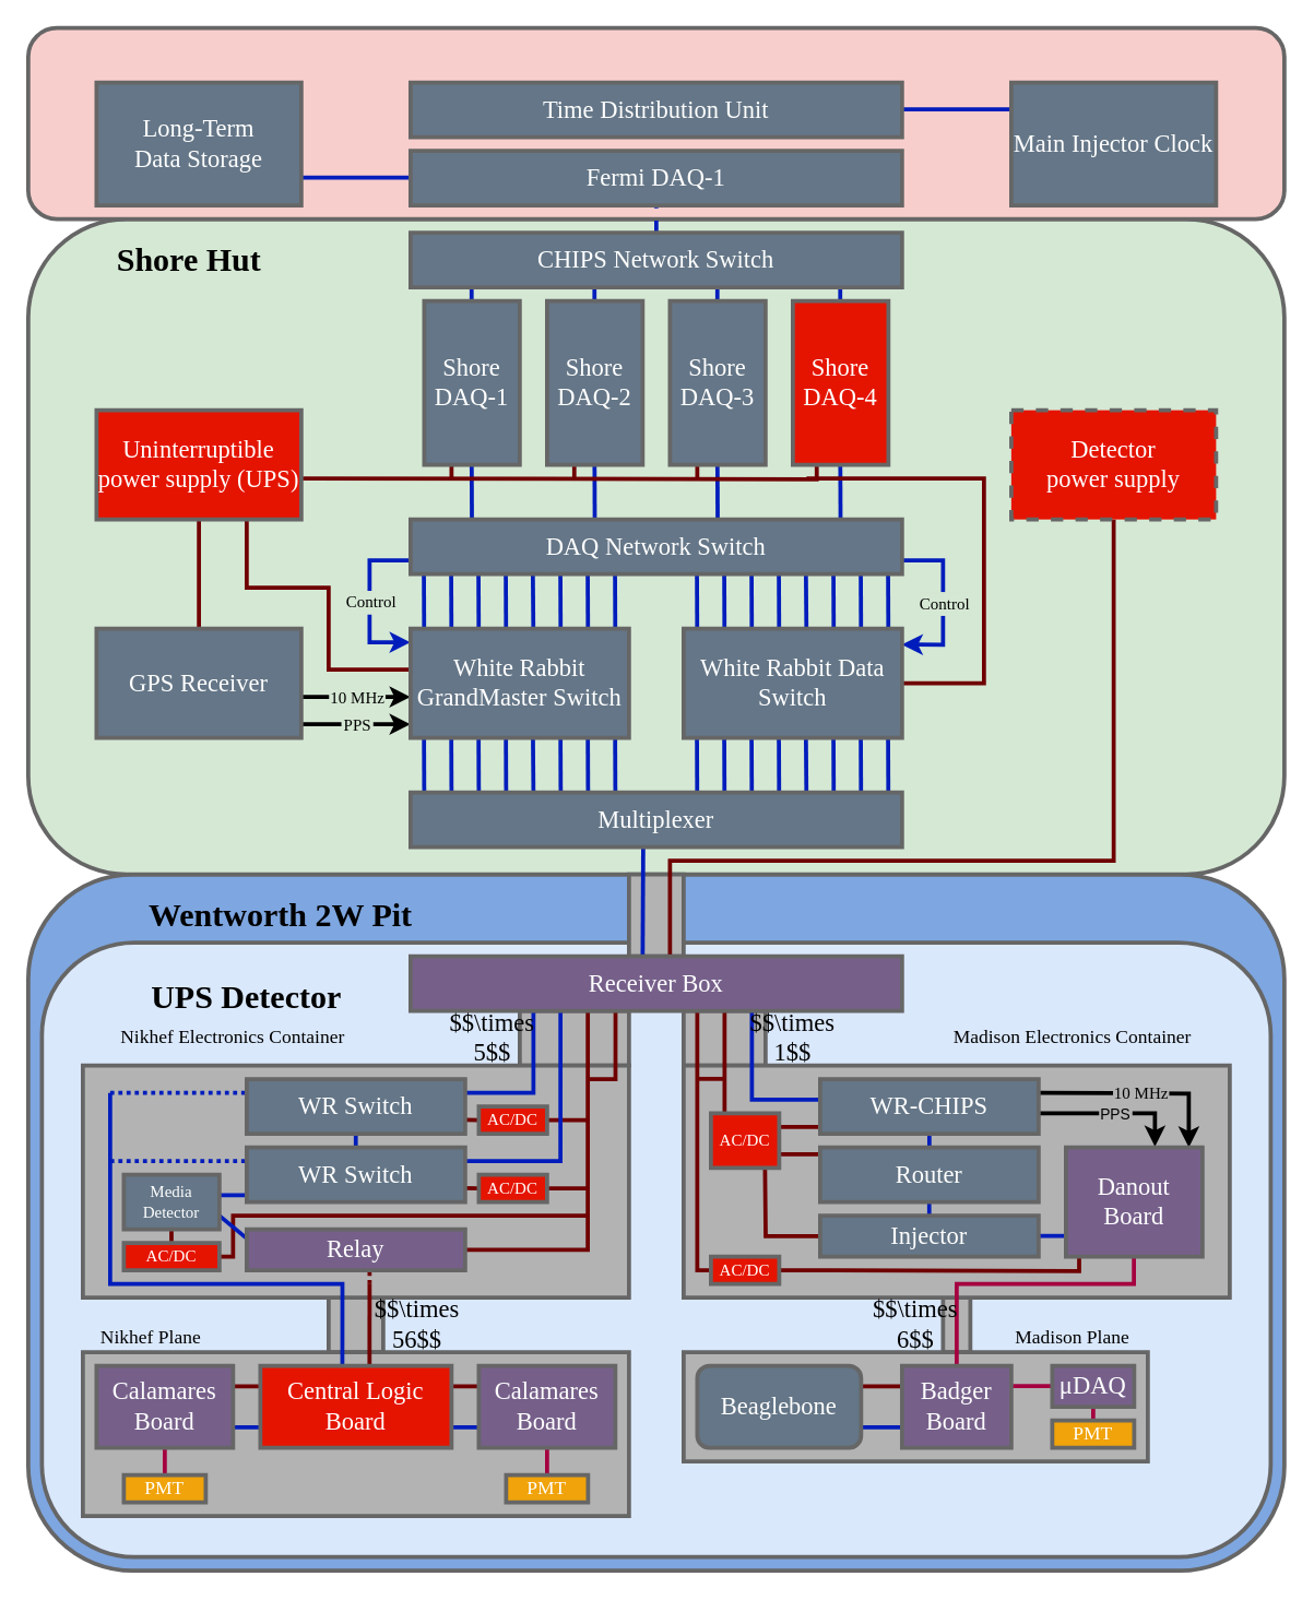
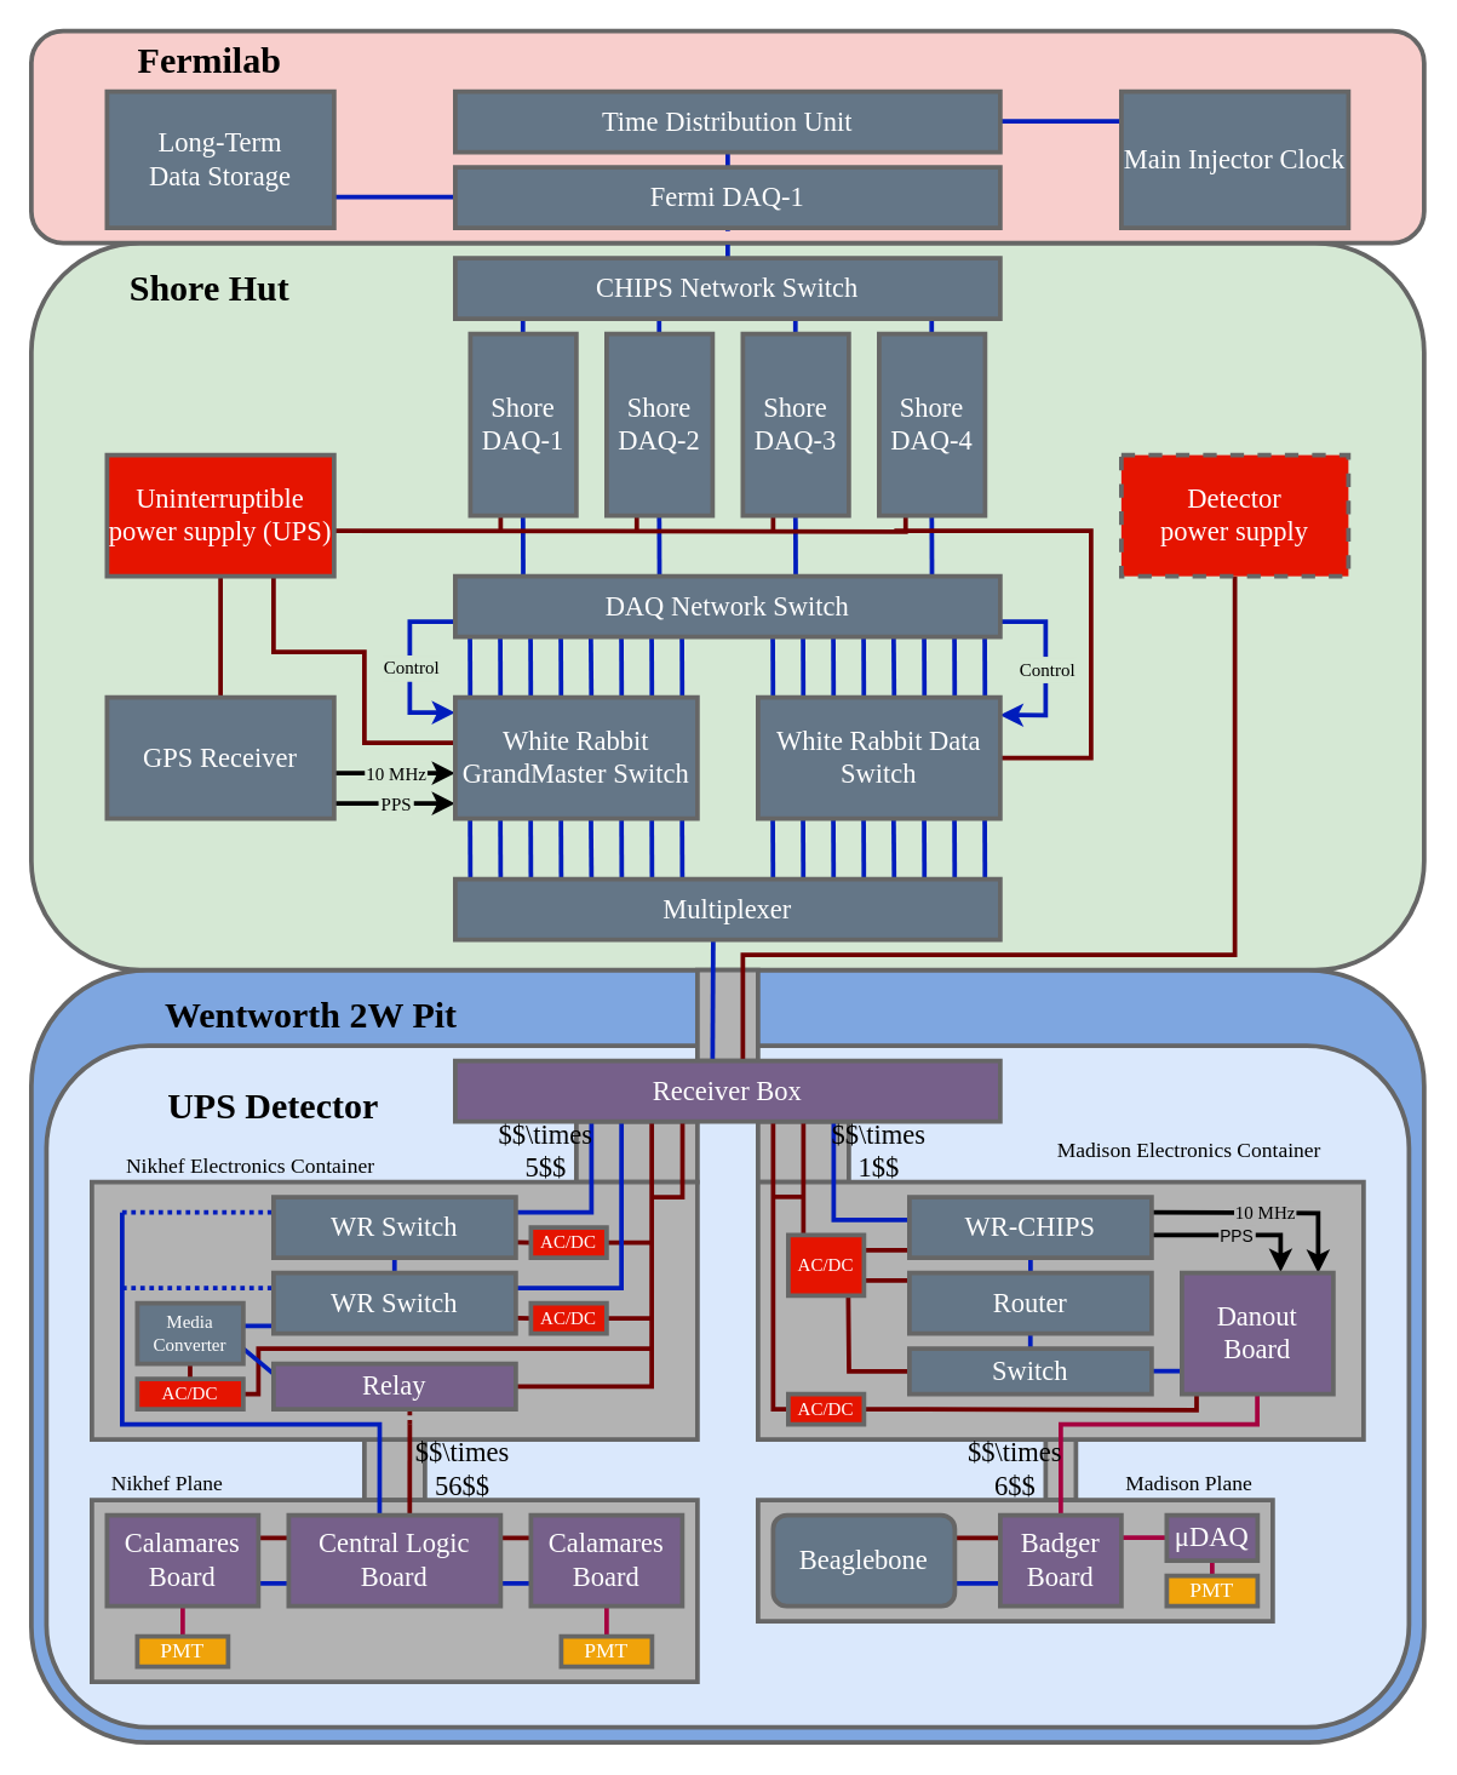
+ <mxCell id="119" value="&lt;b&gt;&lt;font style=&quot;font-size: 24px&quot; face=&quot;lmodern&quot;&gt;&amp;nbsp;Fermilab&lt;br&gt;&lt;/font&gt;&lt;/b&gt;" style="text;html=1;strokeColor=none;fillColor=none;align=center;verticalAlign=middle;whiteSpace=wrap;rounded=0;labelBackgroundColor=none;fontStyle=0" vertex="1" parent="1"><mxGeometry x="70" y="30" width="130" height="20" as="geometry" /></mxCell>
+ <mxCell id="125" value="" style="endArrow=none;html=1;labelBackgroundColor=#D5E8D4;strokeColor=#001DBC;strokeWidth=3;entryX=0.5;entryY=1;entryDx=0;entryDy=0;exitX=0.5;exitY=0;exitDx=0;exitDy=0;fillColor=#0050ef;" edge="1" parent="1" source="128" target="129"><mxGeometry width="50" height="50" relative="1" as="geometry"><mxPoint x="370" y="260" as="sourcePoint" /><mxPoint x="420" y="210" as="targetPoint" /></mxGeometry></mxCell>
- <mxCell id="137" value="&lt;font style=&quot;font-size: 18px&quot; face=&quot;lmodern&quot;&gt;Shore&lt;/font&gt;&lt;div&gt;&lt;font style=&quot;font-size: 18px&quot; face=&quot;lmodern&quot;&gt;DAQ-4&lt;/font&gt;&lt;/div&gt;" style="rounded=0;whiteSpace=wrap;html=1;fillColor=#e51400;fontColor=#ffffff;strokeColor=#666666;strokeWidth=3;" vertex="1" parent="1"><mxGeometry x="580" y="220" width="70" height="120" as="geometry" /></mxCell>
+ <mxCell id="137" value="&lt;font style=&quot;font-size: 18px&quot; face=&quot;lmodern&quot;&gt;Shore&lt;/font&gt;&lt;div&gt;&lt;font style=&quot;font-size: 18px&quot; face=&quot;lmodern&quot;&gt;DAQ-4&lt;/font&gt;&lt;/div&gt;" style="rounded=0;whiteSpace=wrap;html=1;fillColor=#647687;fontColor=#ffffff;strokeColor=#666666;strokeWidth=3;" vertex="1" parent="1"><mxGeometry x="580" y="220" width="70" height="120" as="geometry" /></mxCell>
- <mxCell id="144" value="&lt;font style=&quot;font-size: 14px&quot; face=&quot;lmodern&quot;&gt;Nikhef Electronics Container&lt;br&gt;&lt;/font&gt;" style="text;html=1;strokeColor=none;fillColor=none;align=center;verticalAlign=middle;whiteSpace=wrap;rounded=0;labelBackgroundColor=none;" vertex="1" parent="1"><mxGeometry x="65" y="750" width="210" height="20" as="geometry" /></mxCell>
+ <mxCell id="144" value="&lt;font style=&quot;font-size: 14px&quot; face=&quot;lmodern&quot;&gt;Nikhef Electronics Container&lt;br&gt;&lt;/font&gt;" style="text;html=1;strokeColor=none;fillColor=none;align=center;verticalAlign=middle;whiteSpace=wrap;rounded=0;labelBackgroundColor=none;" vertex="1" parent="1"><mxGeometry y="760" width="210" height="20" as="geometry" x="60" /></mxCell>
- <mxCell id="163" value="&lt;font face=&quot;lmodern&quot;&gt;Media Detector&lt;/font&gt;" style="rounded=0;whiteSpace=wrap;html=1;strokeWidth=3;fillColor=#647687;fontColor=#ffffff;strokeColor=#666666;" vertex="1" parent="1"><mxGeometry x="90" y="860" width="70" height="40" as="geometry" /></mxCell>
+ <mxCell id="163" value="&lt;font face=&quot;lmodern&quot;&gt;Media Converter&lt;/font&gt;" style="rounded=0;whiteSpace=wrap;html=1;strokeWidth=3;fillColor=#647687;fontColor=#ffffff;strokeColor=#666666;" vertex="1" parent="1"><mxGeometry x="90" y="860" width="70" height="40" as="geometry" /></mxCell>
- <mxCell id="168" value="&lt;font style=&quot;font-size: 18px&quot; face=&quot;lmodern&quot;&gt;Injector&lt;br&gt;&lt;/font&gt;" style="rounded=0;whiteSpace=wrap;html=1;strokeWidth=3;fillColor=#647687;fontColor=#ffffff;strokeColor=#666666;" vertex="1" parent="1"><mxGeometry x="600" y="890" width="160" height="30" as="geometry" /></mxCell>
+ <mxCell id="168" value="&lt;font style=&quot;font-size: 18px&quot; face=&quot;lmodern&quot;&gt;Switch&lt;br&gt;&lt;/font&gt;" style="rounded=0;whiteSpace=wrap;html=1;strokeWidth=3;fillColor=#647687;fontColor=#ffffff;strokeColor=#666666;" vertex="1" parent="1"><mxGeometry x="600" y="890" width="160" height="30" as="geometry" /></mxCell>
- <mxCell id="148" value="&lt;font style=&quot;font-size: 18px&quot; face=&quot;lmodern&quot;&gt;Central Logic Board&lt;/font&gt;" style="rounded=0;whiteSpace=wrap;html=1;strokeWidth=3;fillColor=#e51400;fontColor=#ffffff;strokeColor=#666666;" vertex="1" parent="1"><mxGeometry x="190" y="1000" width="140" height="60" as="geometry" /></mxCell>
+ <mxCell id="148" value="&lt;font style=&quot;font-size: 18px&quot; face=&quot;lmodern&quot;&gt;Central Logic Board&lt;/font&gt;" style="rounded=0;whiteSpace=wrap;html=1;strokeWidth=3;fillColor=#76608a;fontColor=#ffffff;strokeColor=#666666;" vertex="1" parent="1"><mxGeometry x="190" y="1000" width="140" height="60" as="geometry" /></mxCell>
